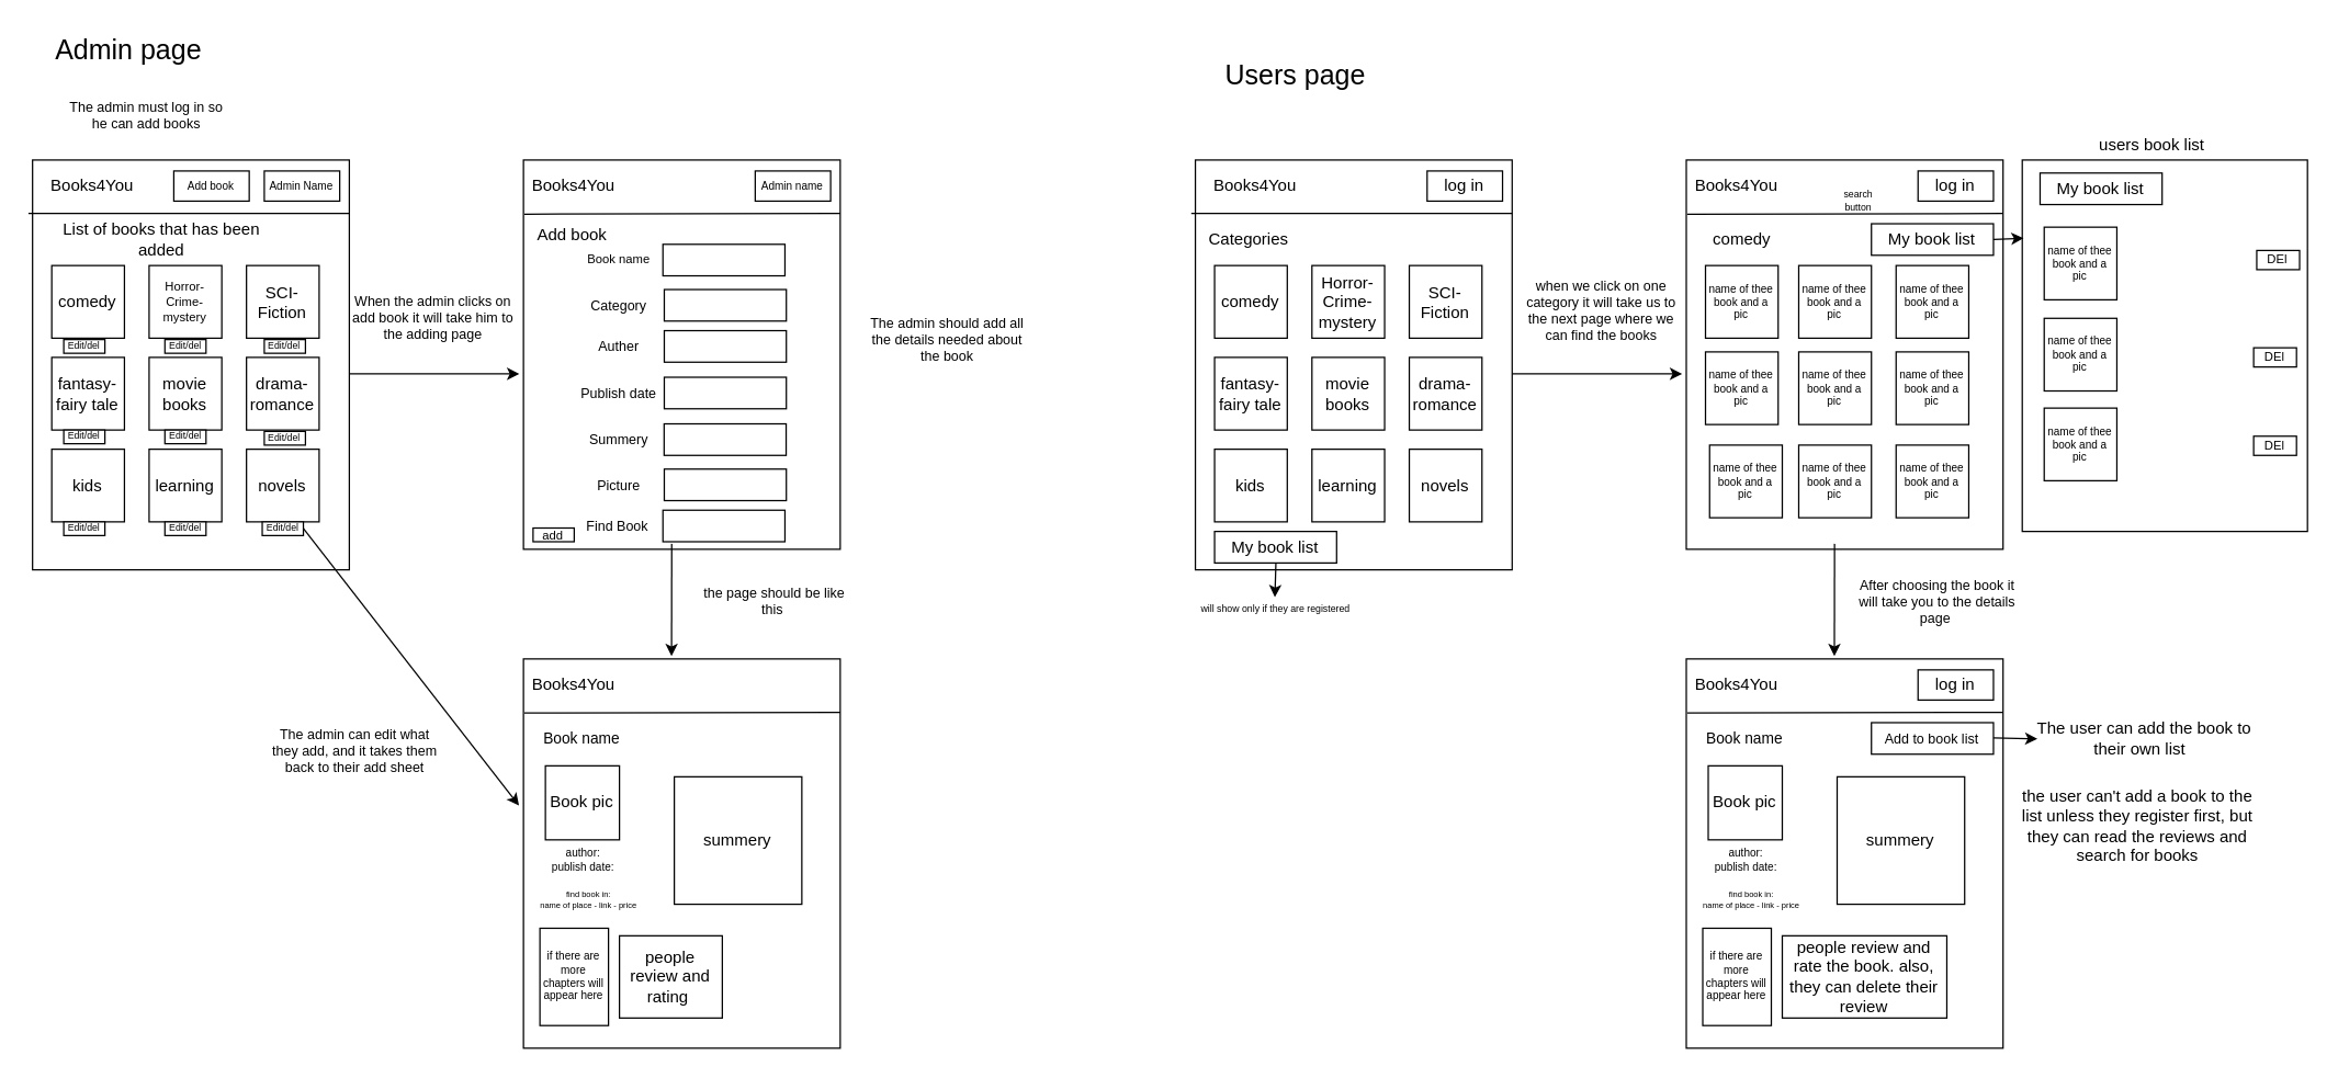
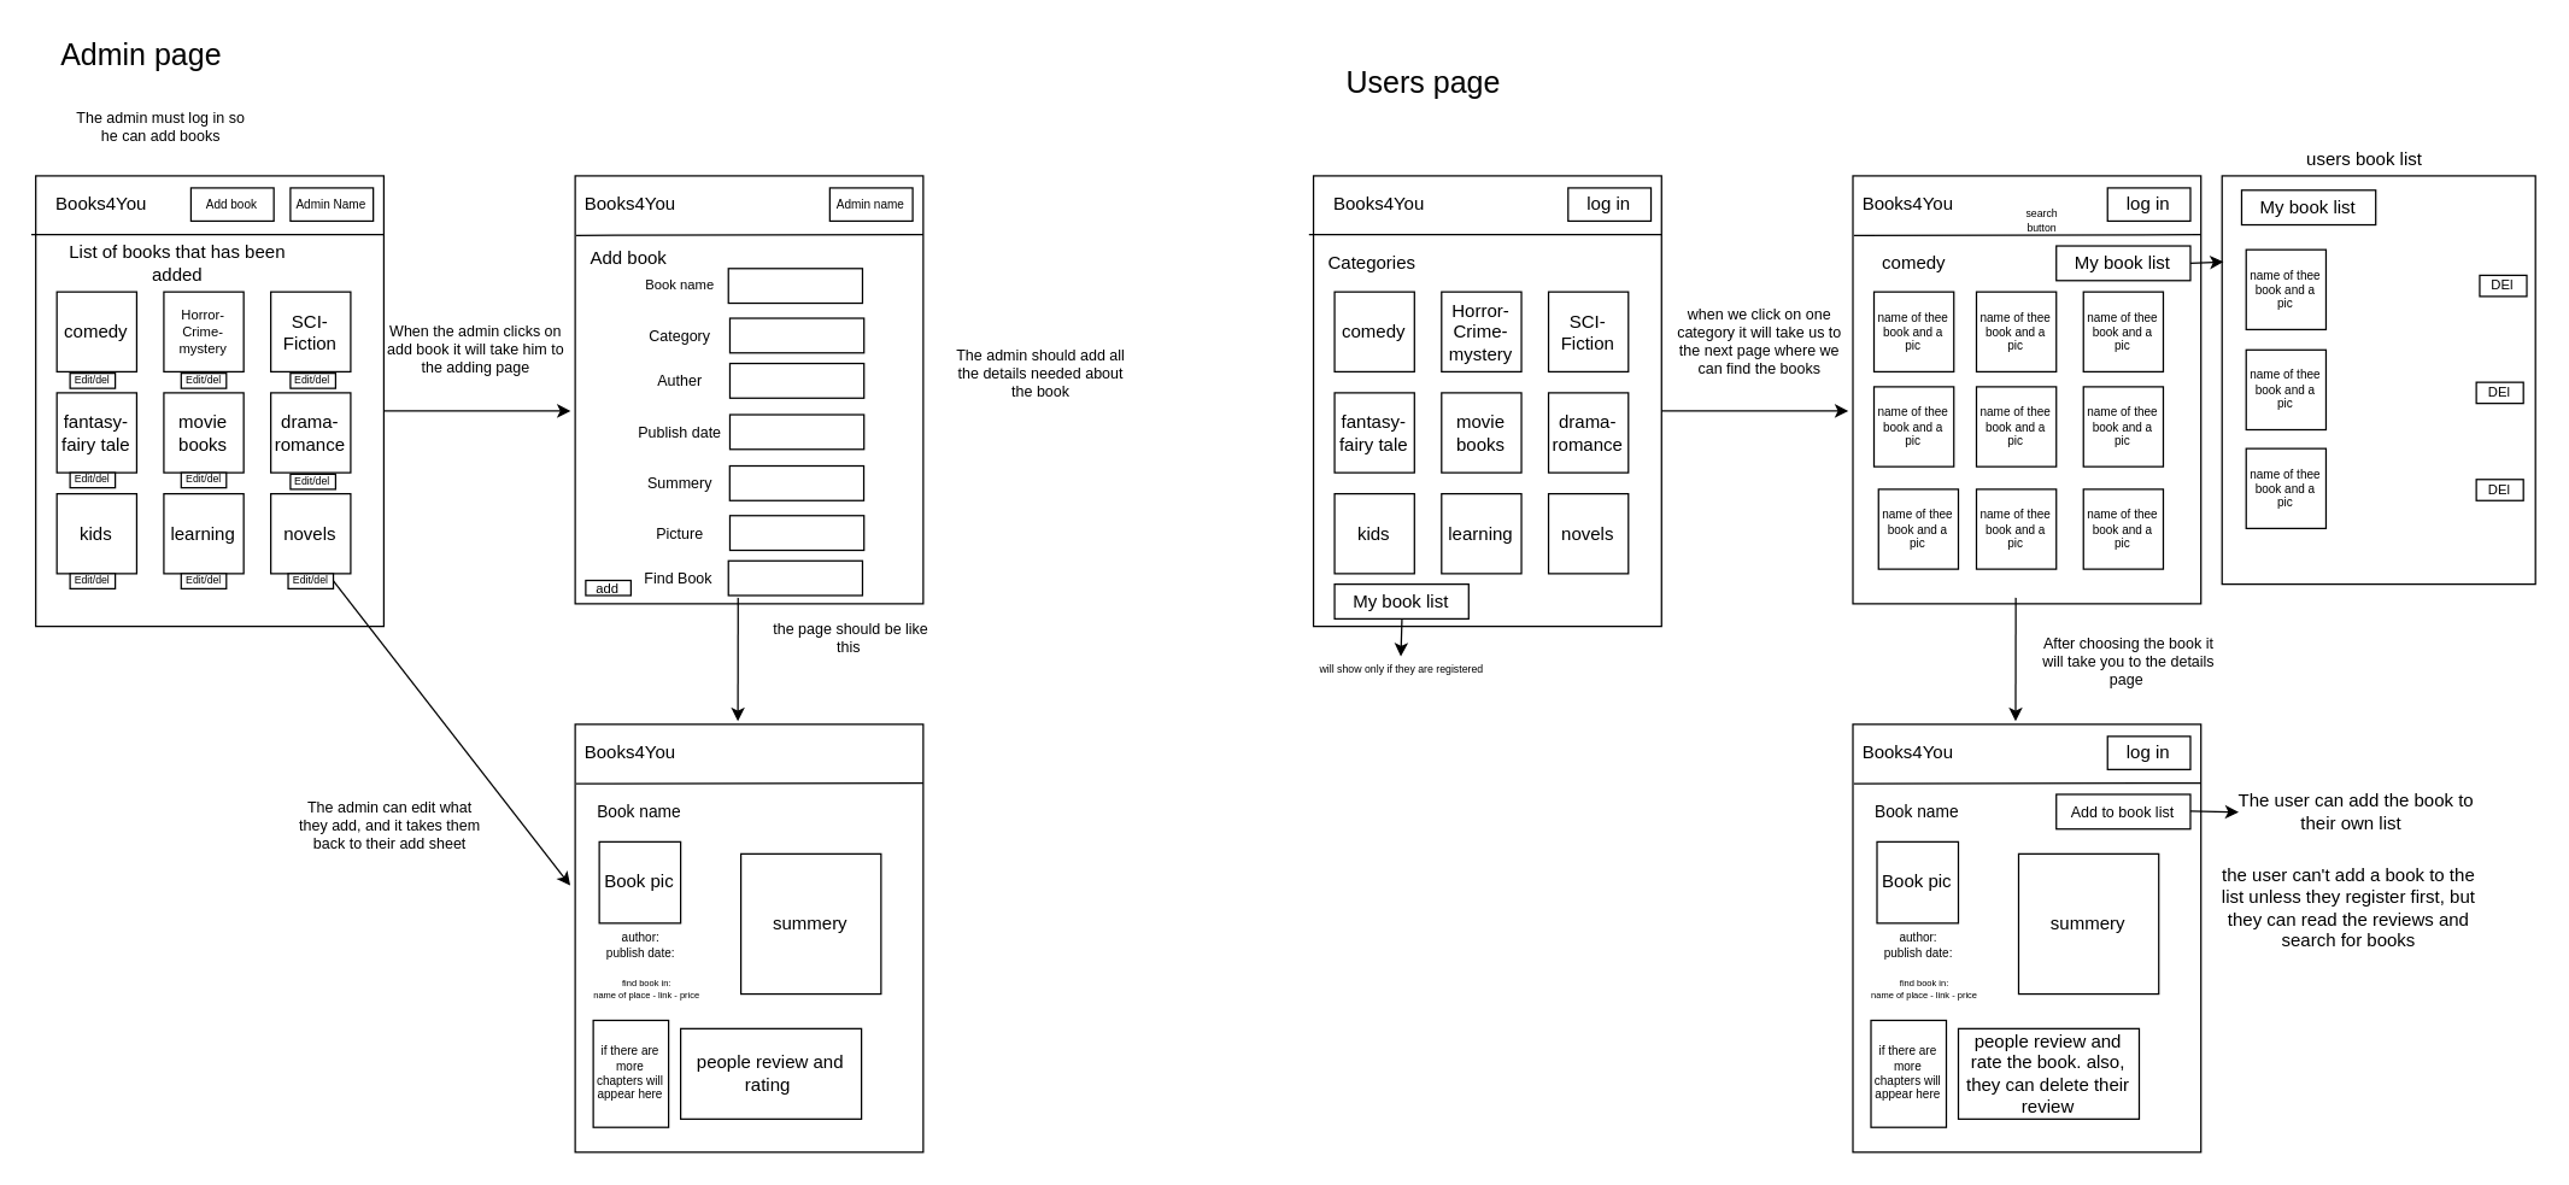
- <mxCell id="89" value="the page should be like this&amp;nbsp;" style="text;html=1;align=center;verticalAlign=middle;whiteSpace=wrap;rounded=0;fontSize=10;" vertex="1" parent="1"><mxGeometry x="503.25" y="423" width="123" height="30" as="geometry" /></mxCell>
+ <mxCell id="89" value="the page should be like this&amp;nbsp;" style="text;html=1;align=center;verticalAlign=middle;whiteSpace=wrap;rounded=0;fontSize=10;" vertex="1" parent="1"><mxGeometry x="503.25" y="408" width="123" height="30" as="geometry" /></mxCell>
- <mxCell id="93" value="people review and rating&amp;nbsp;" style="rounded=0;whiteSpace=wrap;html=1;" vertex="1" parent="1"><mxGeometry x="451.25" y="682" width="75" height="60" as="geometry" /></mxCell>
+ <mxCell id="93" value="people review and rating&amp;nbsp;" style="rounded=0;whiteSpace=wrap;html=1;" vertex="1" parent="1"><mxGeometry x="451.25" y="682" width="120" height="60" as="geometry" /></mxCell>
